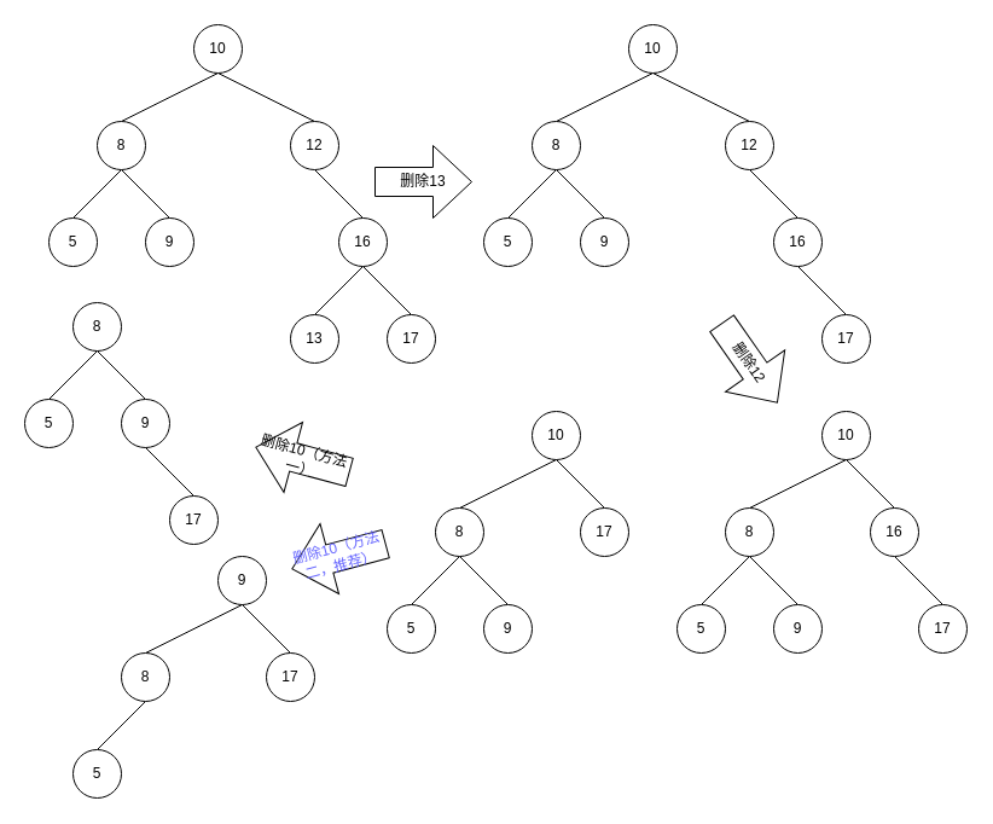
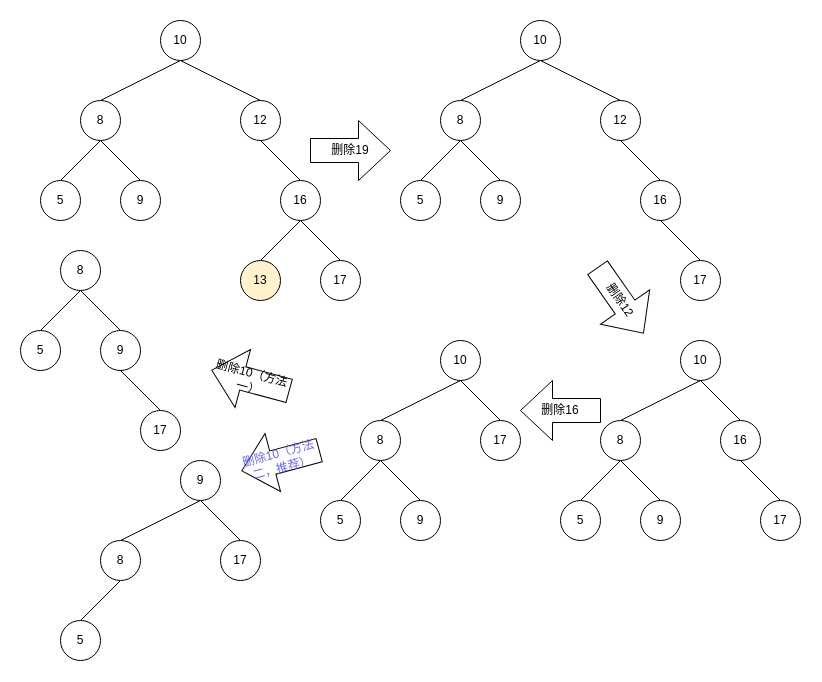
- <mxCell id="57" value="删除13" style="shape=singleArrow;whiteSpace=wrap;html=1;arrowWidth=0.4;arrowSize=0.4;" parent="1" vertex="1"><mxGeometry x="310" y="120" width="80" height="60" as="geometry" /></mxCell>
+ <mxCell id="57" value="删除19" style="shape=singleArrow;whiteSpace=wrap;html=1;arrowWidth=0.4;arrowSize=0.4;" parent="1" vertex="1"><mxGeometry x="310" y="120" width="80" height="60" as="geometry" /></mxCell>
- <mxCell id="15" value="13" style="ellipse;whiteSpace=wrap;html=1;aspect=fixed;" parent="1" vertex="1"><mxGeometry x="240" y="260" width="40" height="40" as="geometry" /></mxCell>
+ <mxCell id="15" value="13" style="ellipse;whiteSpace=wrap;html=1;aspect=fixed;fillColor=#fff2cc;" parent="1" vertex="1"><mxGeometry x="240" y="260" width="40" height="40" as="geometry" /></mxCell>
+ <mxCell id="59" value="删除16" style="shape=singleArrow;whiteSpace=wrap;html=1;arrowWidth=0.4;arrowSize=0.4;direction=west;" parent="1" vertex="1"><mxGeometry x="520" y="380" width="80" height="60" as="geometry" /></mxCell>
